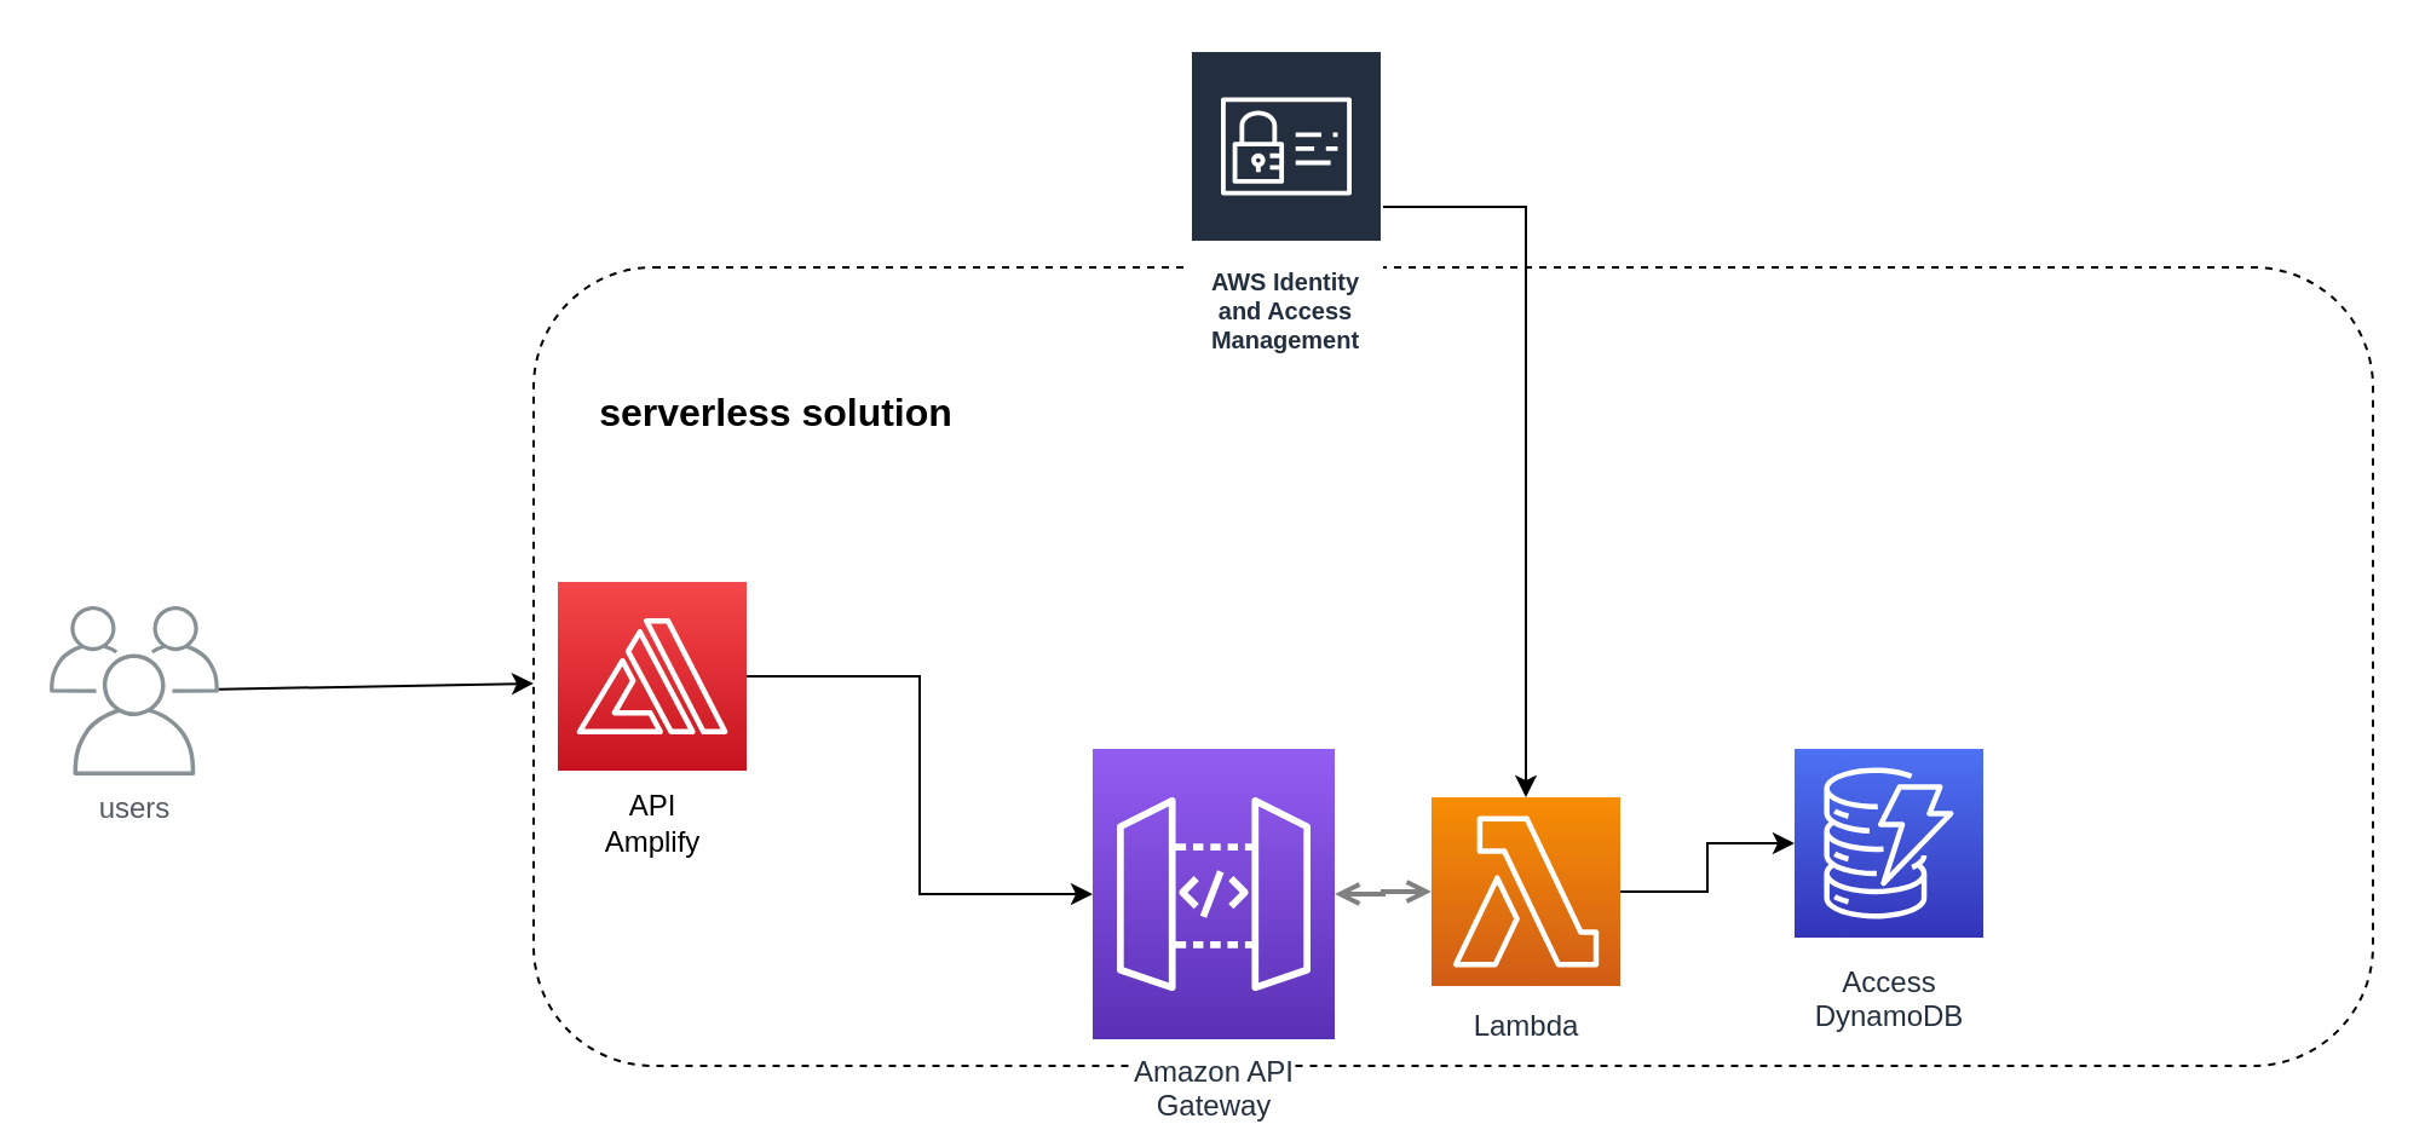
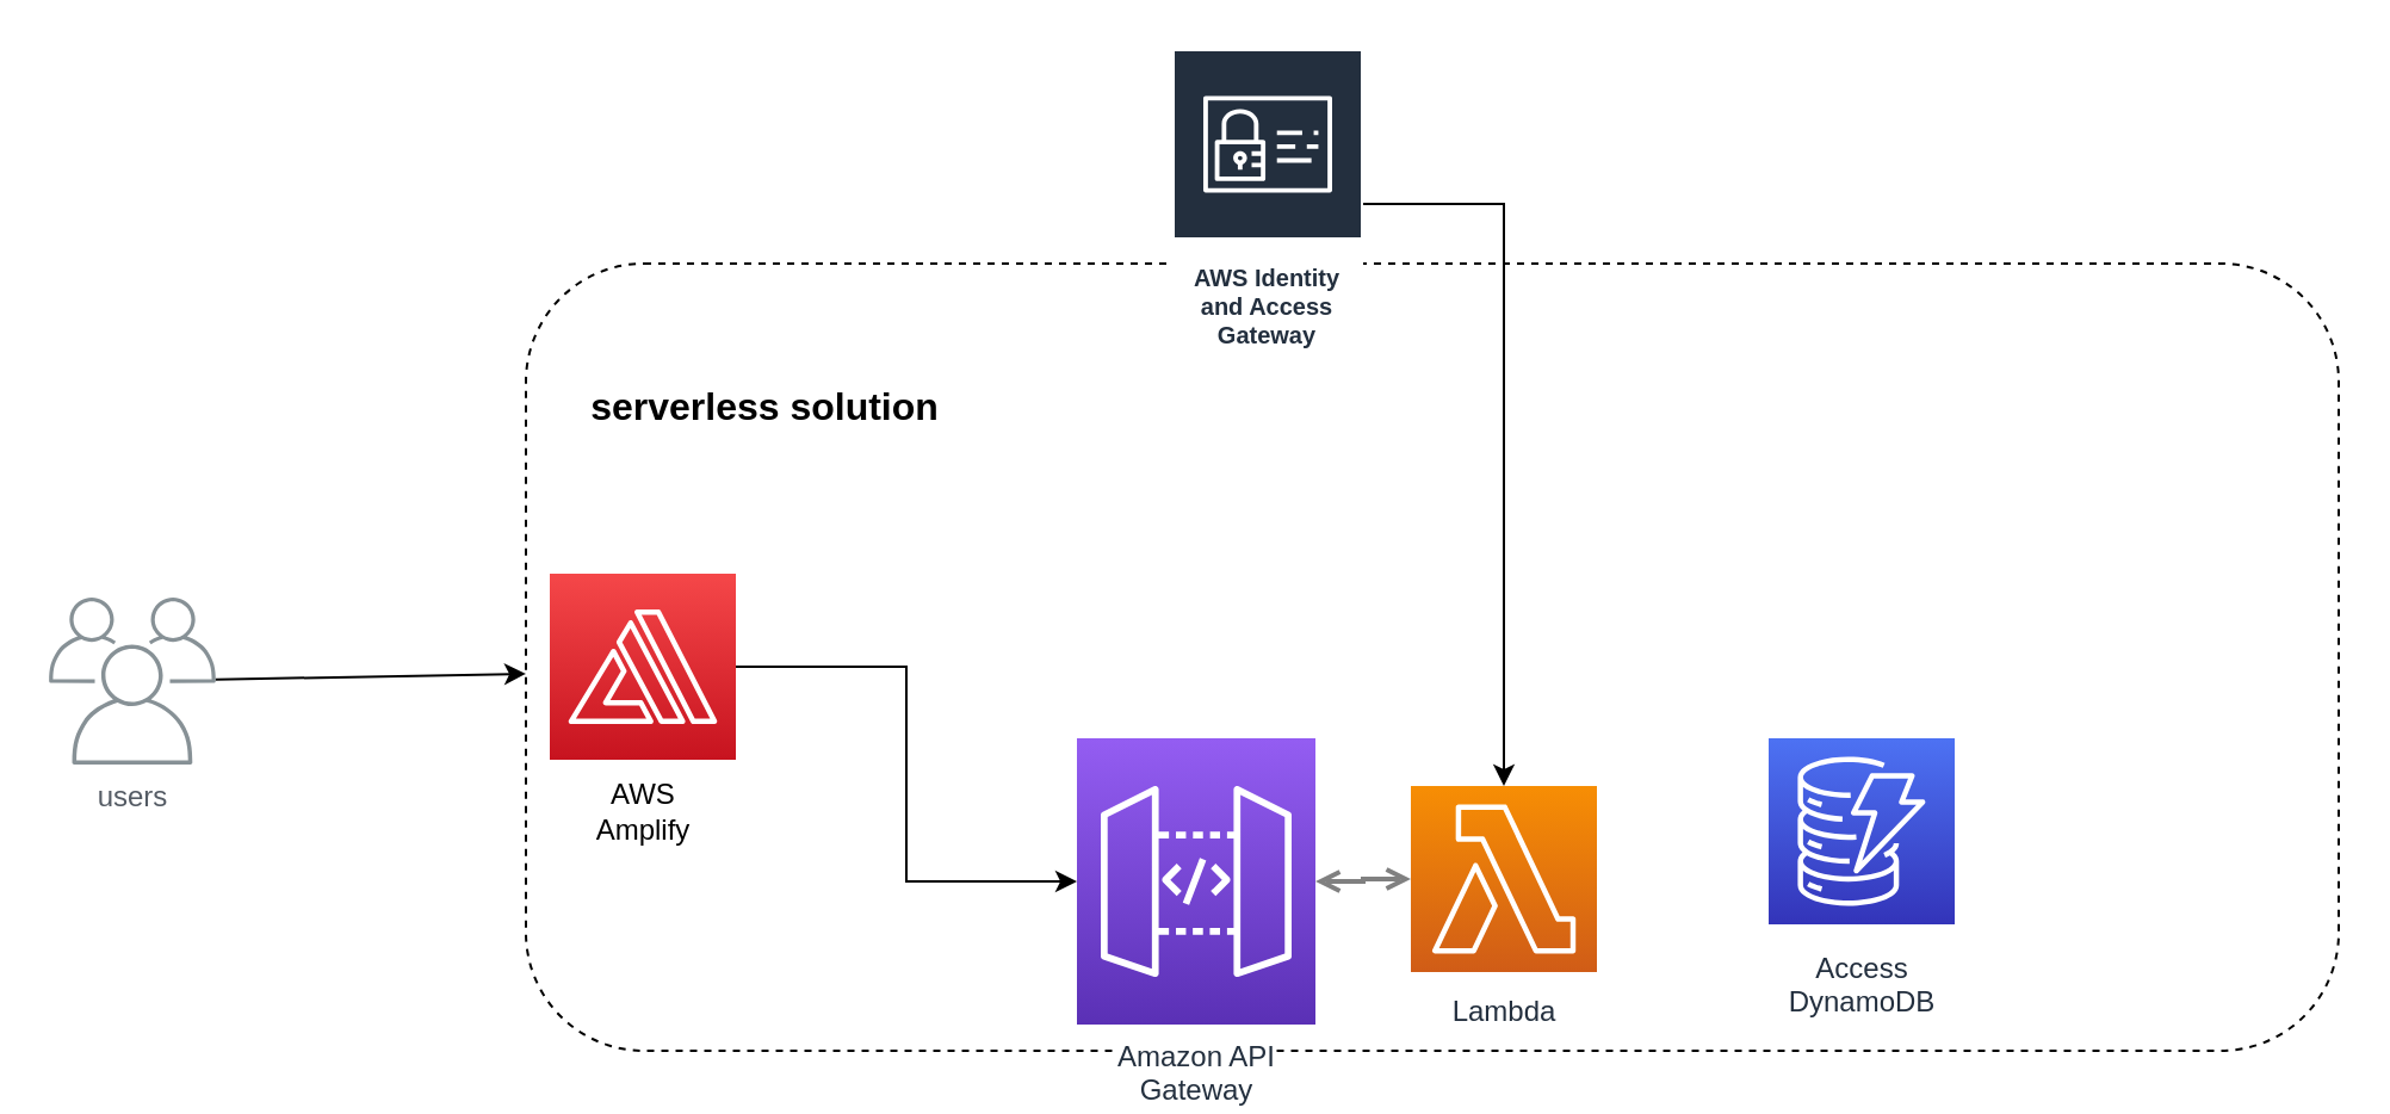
- <mxCell id="14" value="AWS Identity and Access Management" style="sketch=0;outlineConnect=0;fontColor=#232F3E;gradientColor=none;strokeColor=#ffffff;fillColor=#232F3E;dashed=0;verticalLabelPosition=middle;verticalAlign=bottom;align=center;html=1;whiteSpace=wrap;fontSize=10;fontStyle=1;spacing=3;shape=mxgraph.aws4.productIcon;prIcon=mxgraph.aws4.identity_and_access_management;fontFamily=Helvetica;" vertex="1" parent="1"><mxGeometry x="491" y="20" width="80" height="130" as="geometry" /></mxCell>
+ <mxCell id="14" value="AWS Identity and Access Gateway" style="sketch=0;outlineConnect=0;fontColor=#232F3E;gradientColor=none;strokeColor=#ffffff;fillColor=#232F3E;dashed=0;verticalLabelPosition=middle;verticalAlign=bottom;align=center;html=1;whiteSpace=wrap;fontSize=10;fontStyle=1;spacing=3;shape=mxgraph.aws4.productIcon;prIcon=mxgraph.aws4.identity_and_access_management;fontFamily=Helvetica;" vertex="1" parent="1"><mxGeometry x="491" y="20" width="80" height="130" as="geometry" /></mxCell>
- <mxCell id="10" value="API &lt;br&gt;Amplify" style="text;html=1;align=center;verticalAlign=middle;resizable=0;points=[];autosize=1;strokeColor=none;fillColor=none;fontFamily=Helvetica;" vertex="1" parent="8"><mxGeometry x="14" y="84.5" width="50" height="30" as="geometry" /></mxCell>
+ <mxCell id="10" value="AWS &lt;br&gt;Amplify" style="text;html=1;align=center;verticalAlign=middle;resizable=0;points=[];autosize=1;strokeColor=none;fillColor=none;fontFamily=Helvetica;" vertex="1" parent="8"><mxGeometry x="14" y="84.5" width="50" height="30" as="geometry" /></mxCell>
- <mxCell id="4" style="edgeStyle=orthogonalEdgeStyle;rounded=0;orthogonalLoop=1;jettySize=auto;html=1;fontFamily=Helvetica;entryX=0;entryY=0.5;entryDx=0;entryDy=0;entryPerimeter=0;" edge="1" parent="1" source="5" target="7"><mxGeometry relative="1" as="geometry"><mxPoint x="731" y="478.5" as="targetPoint" /></mxGeometry></mxCell>
